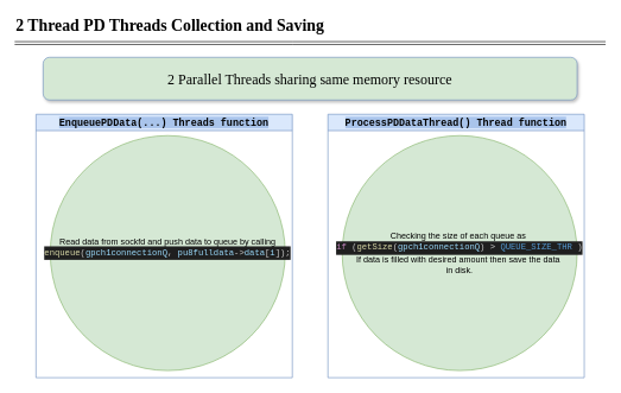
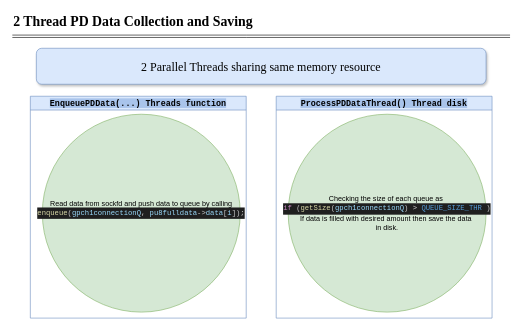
- <mxCell id="3" value="&lt;font style=&quot;font-size: 23px;&quot; face=&quot;Times New Roman&quot;&gt;&lt;b&gt;2 Thread PD Threads Collection and Saving&lt;/b&gt;&lt;/font&gt;" style="text;strokeColor=none;align=left;fillColor=none;html=1;verticalAlign=middle;whiteSpace=wrap;rounded=0;" parent="1" vertex="1"><mxGeometry x="20" y="20" width="620" height="30" as="geometry" /></mxCell>
+ <mxCell id="3" value="&lt;font style=&quot;font-size: 23px;&quot; face=&quot;Times New Roman&quot;&gt;&lt;b&gt;2 Thread PD Data Collection and Saving&lt;/b&gt;&lt;/font&gt;" style="text;strokeColor=none;align=left;fillColor=none;html=1;verticalAlign=middle;whiteSpace=wrap;rounded=0;" parent="1" vertex="1"><mxGeometry x="20" y="20" width="620" height="30" as="geometry" /></mxCell>
- <mxCell id="8" value="&lt;font style=&quot;font-size: 20px;&quot; face=&quot;Lucida Console&quot;&gt;2 Parallel Threads sharing same memory resource&lt;/font&gt;" style="rounded=1;whiteSpace=wrap;html=1;fillColor=#d5e8d4;strokeColor=#6c8ebf;shadow=1;" vertex="1" parent="1"><mxGeometry x="60" y="80" width="750" height="60" as="geometry" /></mxCell>
+ <mxCell id="8" value="&lt;font style=&quot;font-size: 20px;&quot; face=&quot;Lucida Console&quot;&gt;2 Parallel Threads sharing same memory resource&lt;/font&gt;" style="rounded=1;whiteSpace=wrap;html=1;fillColor=#dae8fc;strokeColor=#6c8ebf;shadow=1;" vertex="1" parent="1"><mxGeometry x="60" y="80" width="750" height="60" as="geometry" /></mxCell>
- <mxCell id="6" value="&lt;font style=&quot;font-size: 14px; background-color: rgb(169, 196, 235);&quot; face=&quot;Courier New&quot;&gt;ProcessPDDataThread() Thread function&lt;/font&gt;" style="swimlane;whiteSpace=wrap;html=1;fillColor=#dae8fc;strokeColor=#6c8ebf;" vertex="1" parent="1"><mxGeometry x="460" y="160" width="360" height="370" as="geometry" /></mxCell>
+ <mxCell id="6" value="&lt;font style=&quot;font-size: 14px; background-color: rgb(169, 196, 235);&quot; face=&quot;Courier New&quot;&gt;ProcessPDDataThread() Thread disk&lt;/font&gt;" style="swimlane;whiteSpace=wrap;html=1;fillColor=#dae8fc;strokeColor=#6c8ebf;" vertex="1" parent="1"><mxGeometry x="460" y="160" width="360" height="370" as="geometry" /></mxCell>
